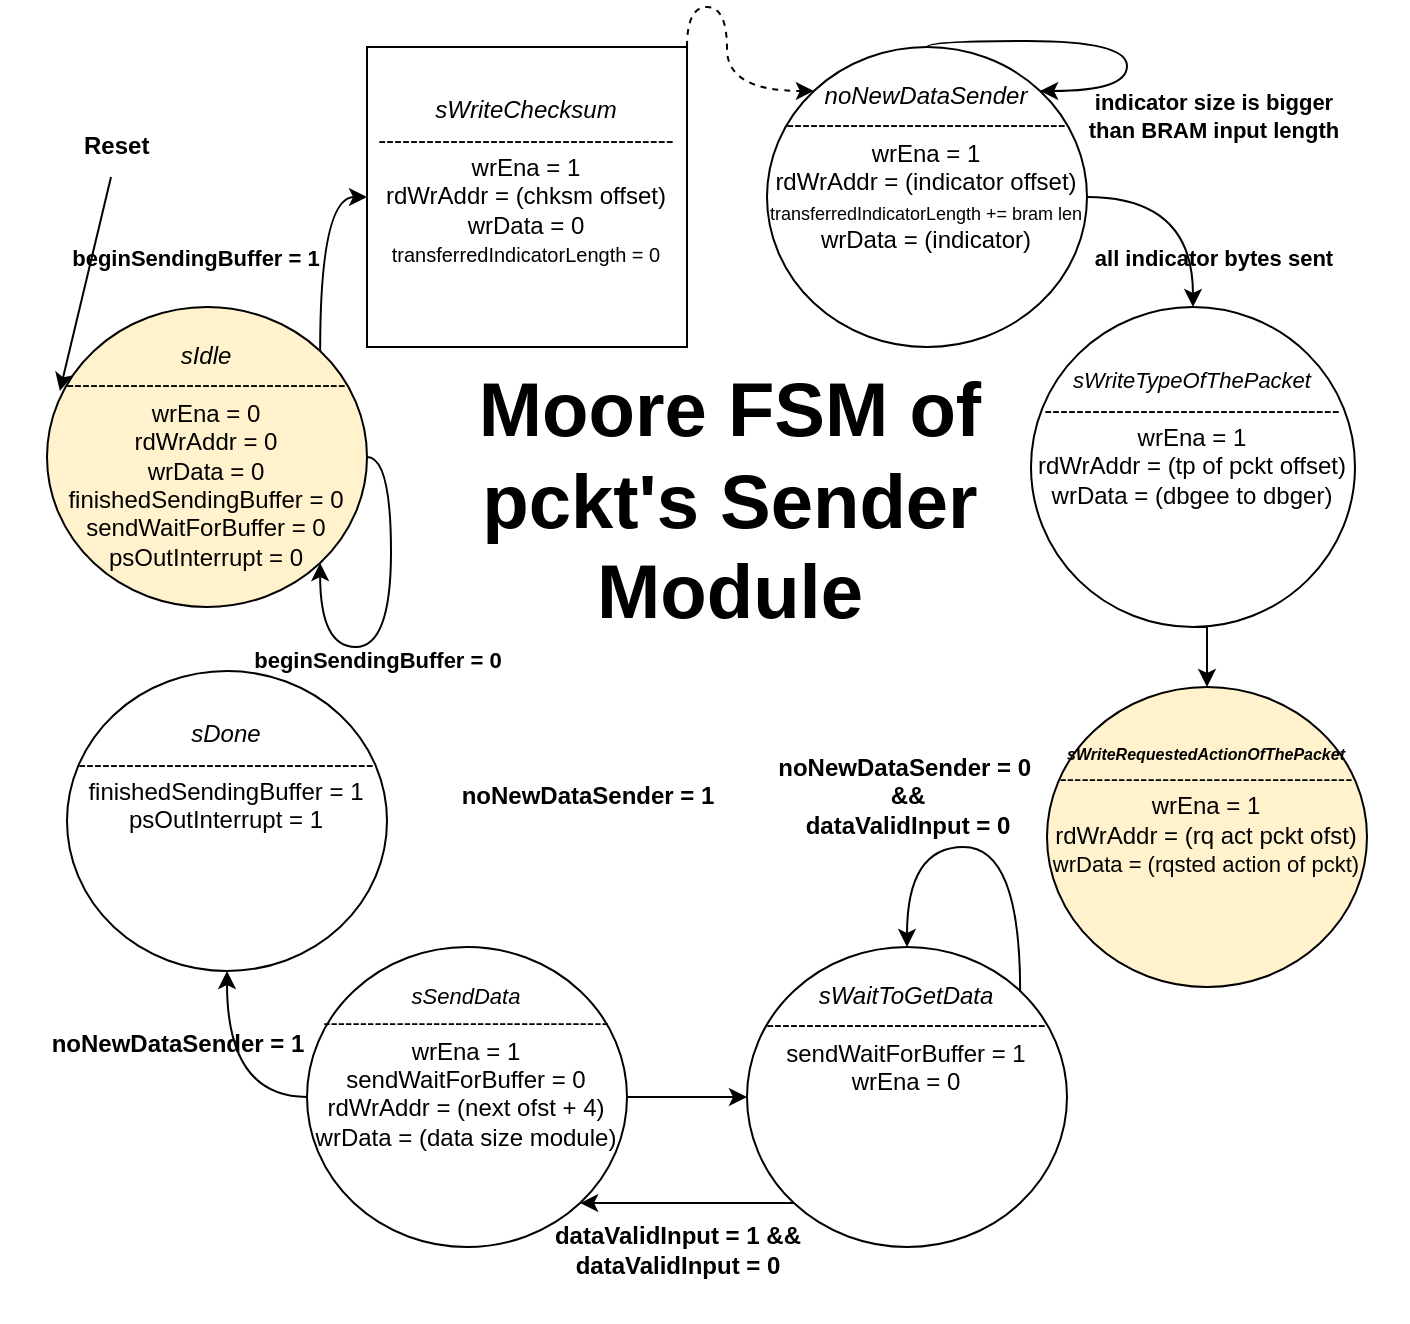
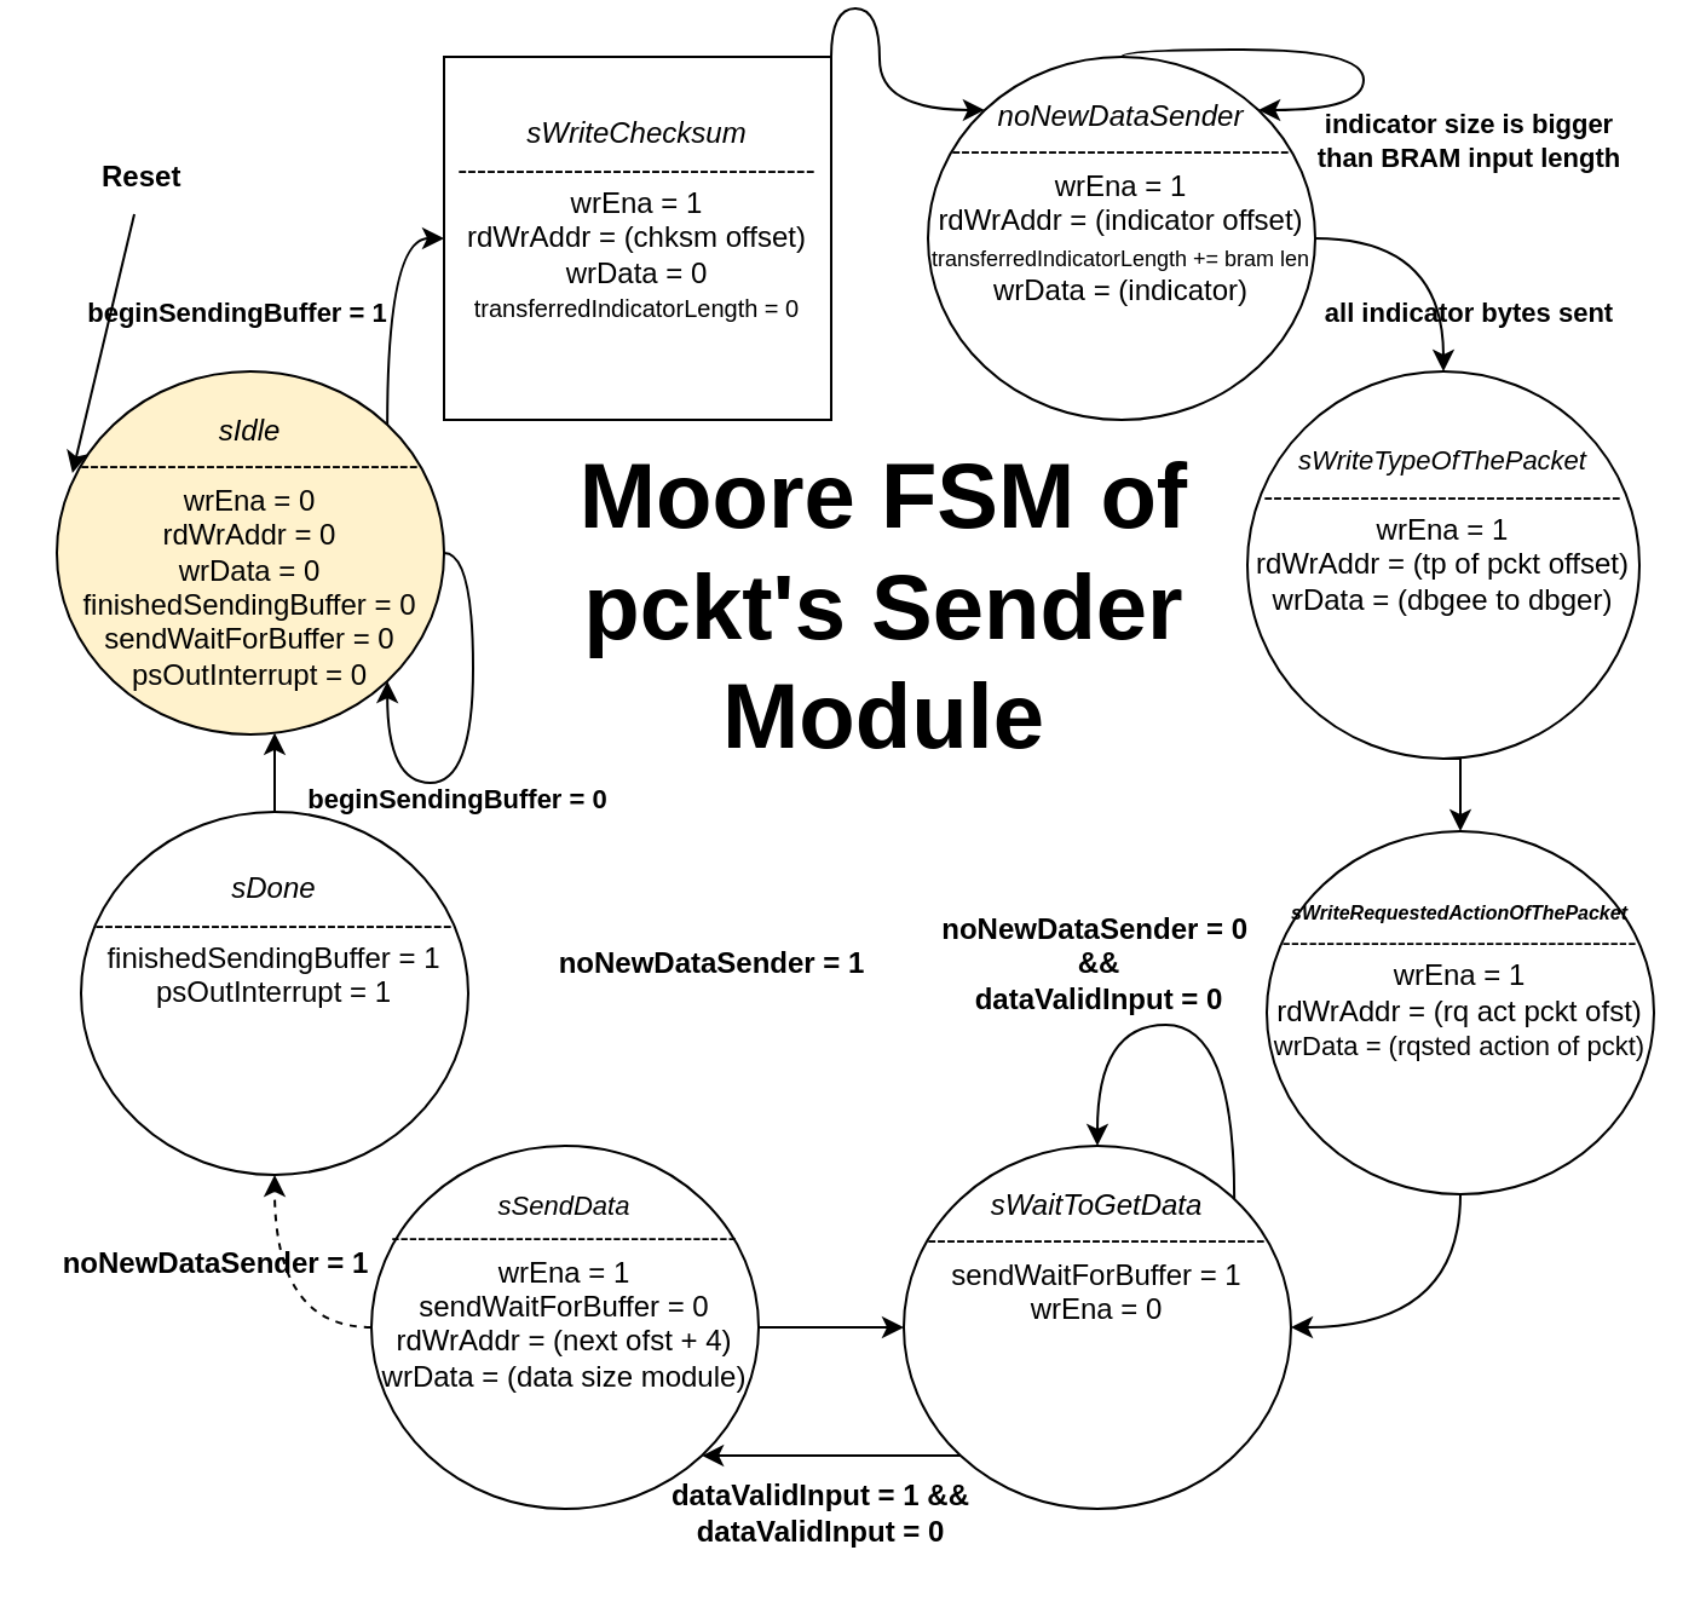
- <mxCell id="4" style="edgeStyle=orthogonalEdgeStyle;rounded=0;orthogonalLoop=1;jettySize=auto;html=1;exitX=1;exitY=0;exitDx=0;exitDy=0;entryX=0;entryY=0;entryDx=0;entryDy=0;curved=1;dashed=1;" parent="1" source="5" target="7" edge="1"><mxGeometry relative="1" as="geometry" /></mxCell>
+ <mxCell id="4" style="edgeStyle=orthogonalEdgeStyle;rounded=0;orthogonalLoop=1;jettySize=auto;html=1;exitX=1;exitY=0;exitDx=0;exitDy=0;entryX=0;entryY=0;entryDx=0;entryDy=0;curved=1;" parent="1" source="5" target="7" edge="1"><mxGeometry relative="1" as="geometry" /></mxCell>
+ <mxCell id="18" style="edgeStyle=orthogonalEdgeStyle;rounded=0;orthogonalLoop=1;jettySize=auto;html=1;curved=1;" parent="1" source="17" target="3" edge="1"><mxGeometry relative="1" as="geometry"><mxPoint x="311.431" y="254.967" as="sourcePoint" /><Array as="points"><mxPoint x="143" y="303" /><mxPoint x="143" y="303" /></Array></mxGeometry></mxCell>
- <mxCell id="11" value="&lt;div&gt;&lt;div style=&quot;&quot;&gt;&lt;font style=&quot;font-size: 8px;&quot;&gt;&lt;b&gt;&lt;i&gt;sWriteRequestedActionOfThePacket&lt;/i&gt;&lt;/b&gt;&lt;/font&gt;&lt;/div&gt;&lt;div style=&quot;font-size: 11px;&quot;&gt;----------------------------------------&lt;/div&gt;&lt;div&gt;&lt;div&gt;wrEna = 1&lt;/div&gt;&lt;div&gt;rdWrAddr = (rq act pckt ofst)&lt;br&gt;&lt;/div&gt;&lt;div&gt;&lt;font style=&quot;font-size: 11px;&quot;&gt;wrData = (rqsted action of pckt)&lt;/font&gt;&lt;/div&gt;&lt;/div&gt;&lt;div&gt;&lt;br&gt;&lt;/div&gt;&lt;div&gt;&lt;br&gt;&lt;/div&gt;&lt;/div&gt;" style="ellipse;whiteSpace=wrap;html=1;fillColor=#fff2cc;" parent="1" vertex="1"><mxGeometry x="523" y="343" width="160" height="150" as="geometry" /></mxCell>
+ <mxCell id="11" value="&lt;div&gt;&lt;div style=&quot;&quot;&gt;&lt;font style=&quot;font-size: 8px;&quot;&gt;&lt;b&gt;&lt;i&gt;sWriteRequestedActionOfThePacket&lt;/i&gt;&lt;/b&gt;&lt;/font&gt;&lt;/div&gt;&lt;div style=&quot;font-size: 11px;&quot;&gt;----------------------------------------&lt;/div&gt;&lt;div&gt;&lt;div&gt;wrEna = 1&lt;/div&gt;&lt;div&gt;rdWrAddr = (rq act pckt ofst)&lt;br&gt;&lt;/div&gt;&lt;div&gt;&lt;font style=&quot;font-size: 11px;&quot;&gt;wrData = (rqsted action of pckt)&lt;/font&gt;&lt;/div&gt;&lt;/div&gt;&lt;div&gt;&lt;br&gt;&lt;/div&gt;&lt;div&gt;&lt;br&gt;&lt;/div&gt;&lt;/div&gt;" style="ellipse;whiteSpace=wrap;html=1;" parent="1" vertex="1"><mxGeometry x="523" y="343" width="160" height="150" as="geometry" /></mxCell>
- <mxCell id="15" style="edgeStyle=orthogonalEdgeStyle;rounded=0;orthogonalLoop=1;jettySize=auto;html=1;exitX=0;exitY=0.5;exitDx=0;exitDy=0;entryX=0.5;entryY=1;entryDx=0;entryDy=0;curved=1;" edge="1" parent="1" source="16" target="17"><mxGeometry relative="1" as="geometry" /></mxCell>
+ <mxCell id="15" style="edgeStyle=orthogonalEdgeStyle;rounded=0;orthogonalLoop=1;jettySize=auto;html=1;exitX=0;exitY=0.5;exitDx=0;exitDy=0;entryX=0.5;entryY=1;entryDx=0;entryDy=0;curved=1;dashed=1;" edge="1" parent="1" source="16" target="17"><mxGeometry relative="1" as="geometry" /></mxCell>
+ <mxCell id="10" style="edgeStyle=orthogonalEdgeStyle;rounded=0;orthogonalLoop=1;jettySize=auto;html=1;exitX=0.5;exitY=1;exitDx=0;exitDy=0;entryX=1;entryY=0.5;entryDx=0;entryDy=0;curved=1;" parent="1" source="11" target="13" edge="1"><mxGeometry relative="1" as="geometry" /></mxCell>
